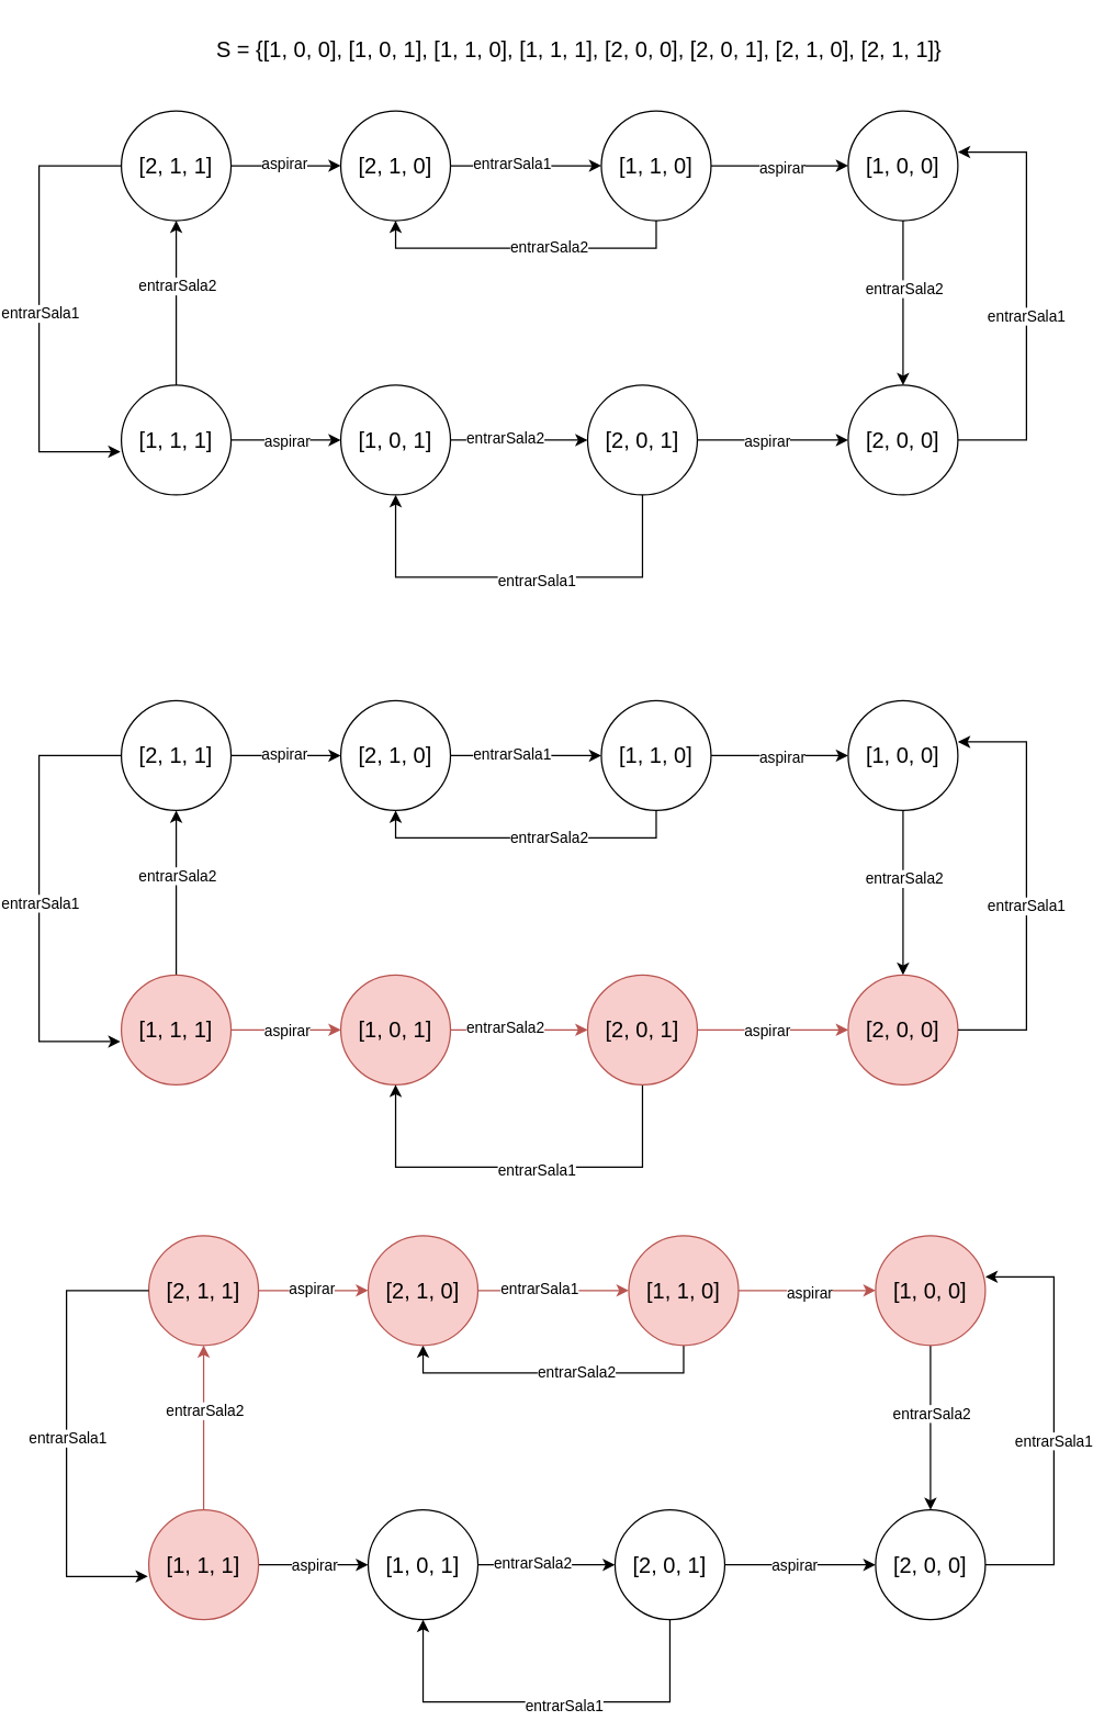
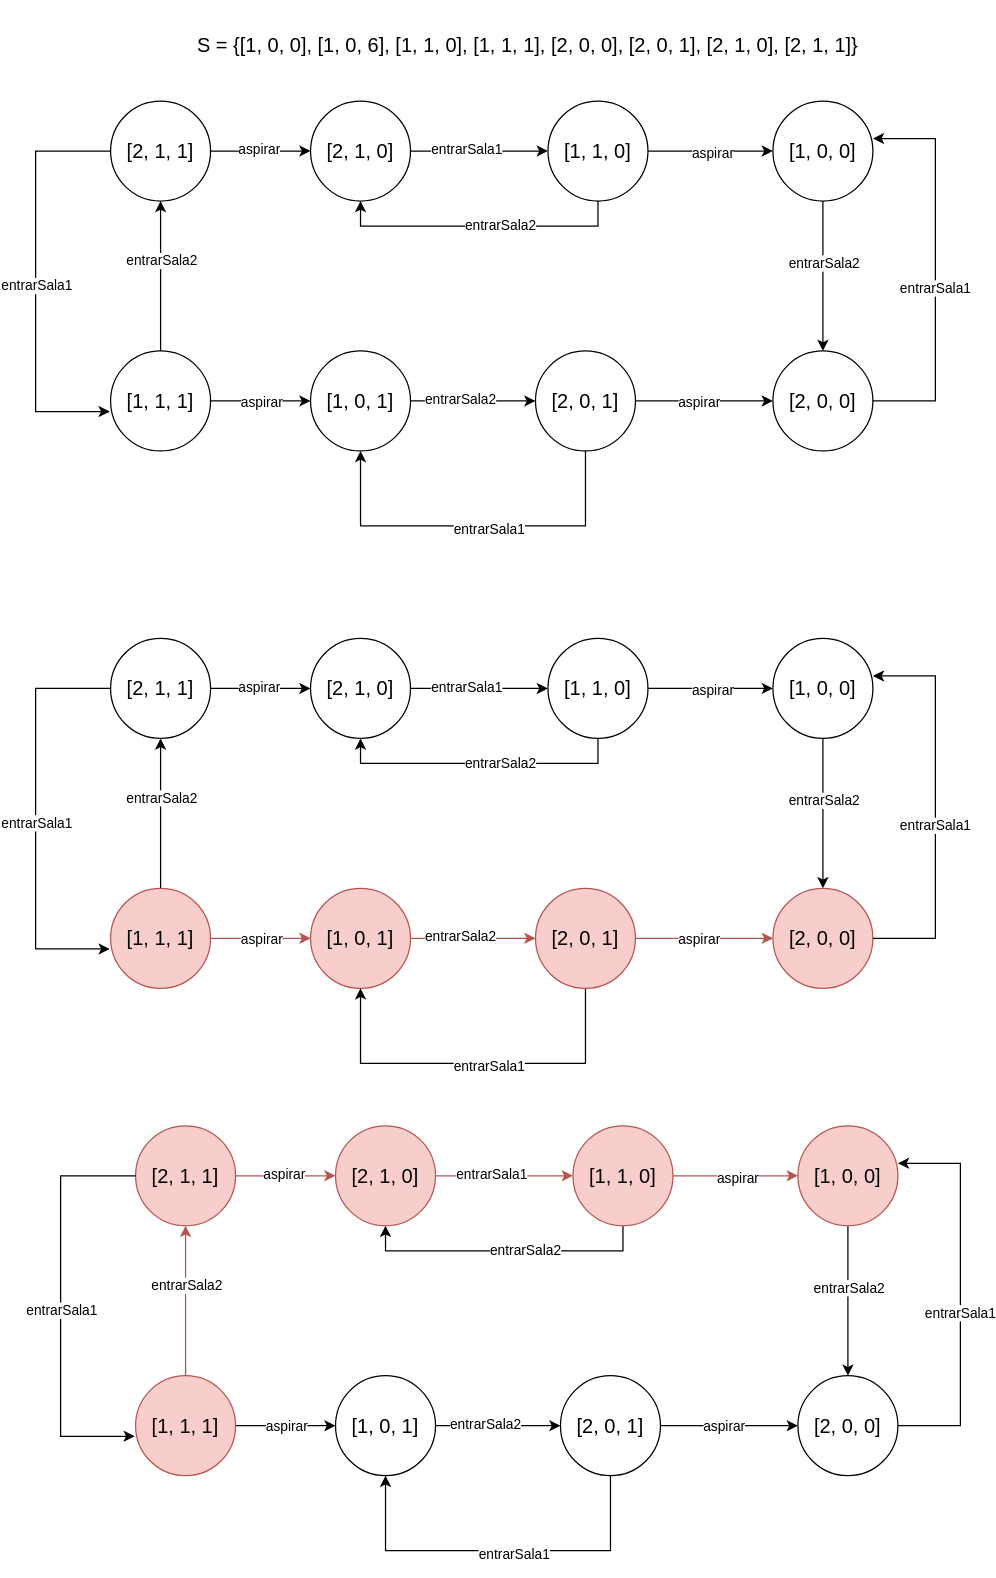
- <mxCell id="5" value="&lt;font style=&quot;font-size: 16px;&quot;&gt;S = {[1, 0, 0], [1, 0, 1], [1, 1, 0], [1, 1, 1], [2, 0, 0], [2, 0, 1], [2, 1, 0], [2, 1, 1]}&lt;/font&gt;" style="text;html=1;align=center;verticalAlign=middle;whiteSpace=wrap;rounded=0;" parent="1" vertex="1"><mxGeometry x="126" y="20" width="576" height="30" as="geometry" /></mxCell>
+ <mxCell id="5" value="&lt;font style=&quot;font-size: 16px;&quot;&gt;S = {[1, 0, 0], [1, 0, 6], [1, 1, 0], [1, 1, 1], [2, 0, 0], [2, 0, 1], [2, 1, 0], [2, 1, 1]}&lt;/font&gt;" style="text;html=1;align=center;verticalAlign=middle;whiteSpace=wrap;rounded=0;" parent="1" vertex="1"><mxGeometry x="126" y="20" width="576" height="30" as="geometry" /></mxCell>
